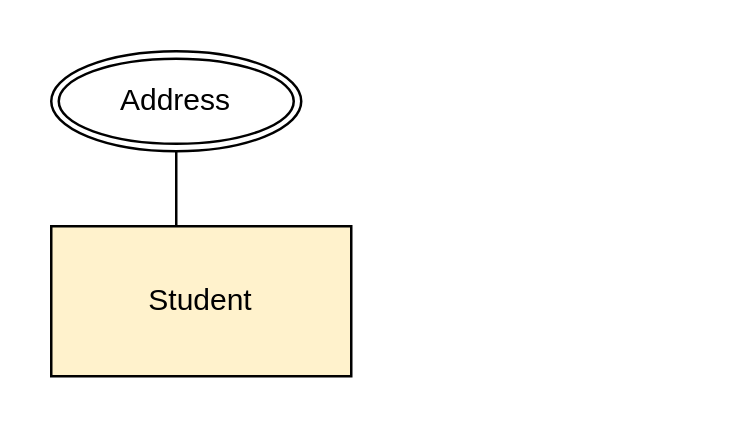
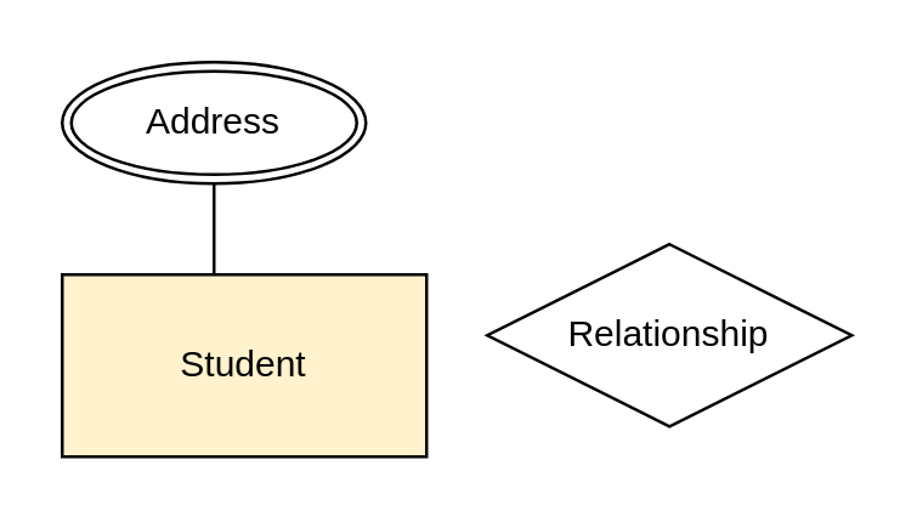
+ <mxCell id="5" value="Relationship" style="shape=rhombus;perimeter=rhombusPerimeter;whiteSpace=wrap;html=1;align=center;strokeColor=#000000;" vertex="1" parent="1"><mxGeometry x="160" y="80" width="120" height="60" as="geometry" /></mxCell>
